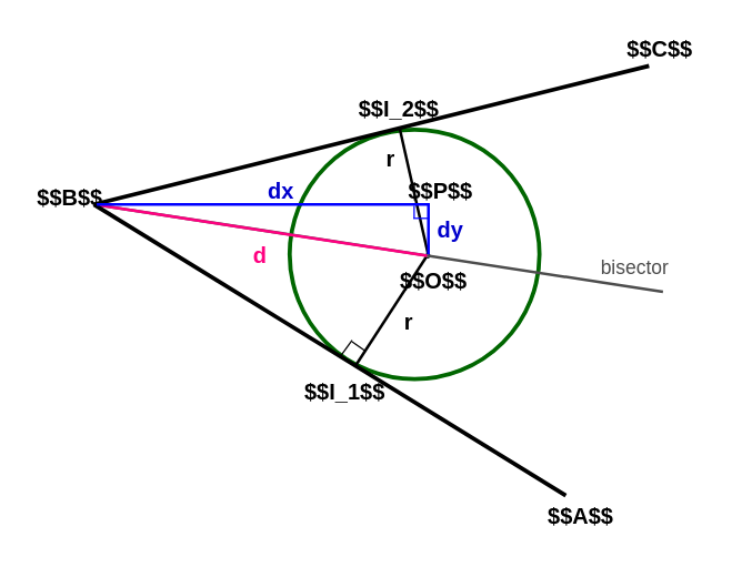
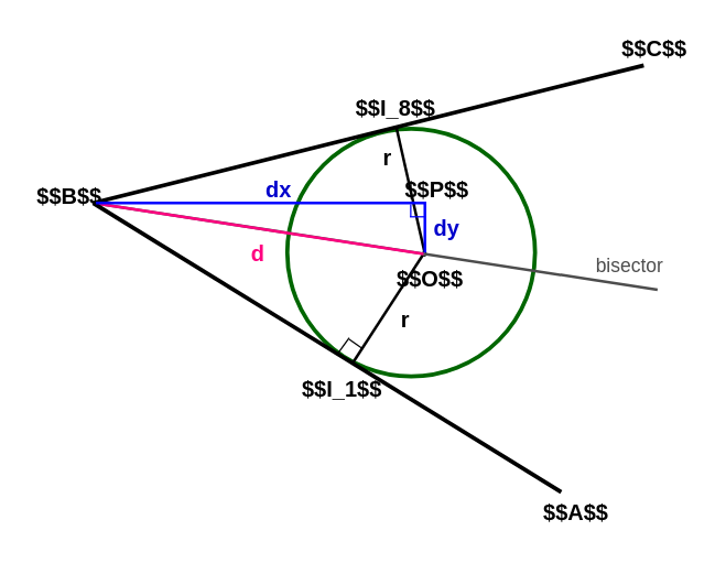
- <mxCell id="21" value="&lt;br&gt;&lt;div&gt;&lt;b&gt;$$I_2$$&lt;/b&gt;&lt;/div&gt;&lt;div&gt;&lt;b&gt;&lt;br&gt;&lt;/b&gt;&lt;/div&gt;" style="text;html=1;strokeColor=none;fillColor=none;align=center;verticalAlign=middle;whiteSpace=wrap;rounded=0;fontSize=16;" vertex="1" parent="1"><mxGeometry x="257" y="63" width="60" height="30" as="geometry" /></mxCell>
+ <mxCell id="21" value="&lt;br&gt;&lt;div&gt;&lt;b&gt;$$I_8$$&lt;/b&gt;&lt;/div&gt;&lt;div&gt;&lt;b&gt;&lt;br&gt;&lt;/b&gt;&lt;/div&gt;" style="text;html=1;strokeColor=none;fillColor=none;align=center;verticalAlign=middle;whiteSpace=wrap;rounded=0;fontSize=16;" vertex="1" parent="1"><mxGeometry x="257" y="63" width="60" height="30" as="geometry" /></mxCell>
